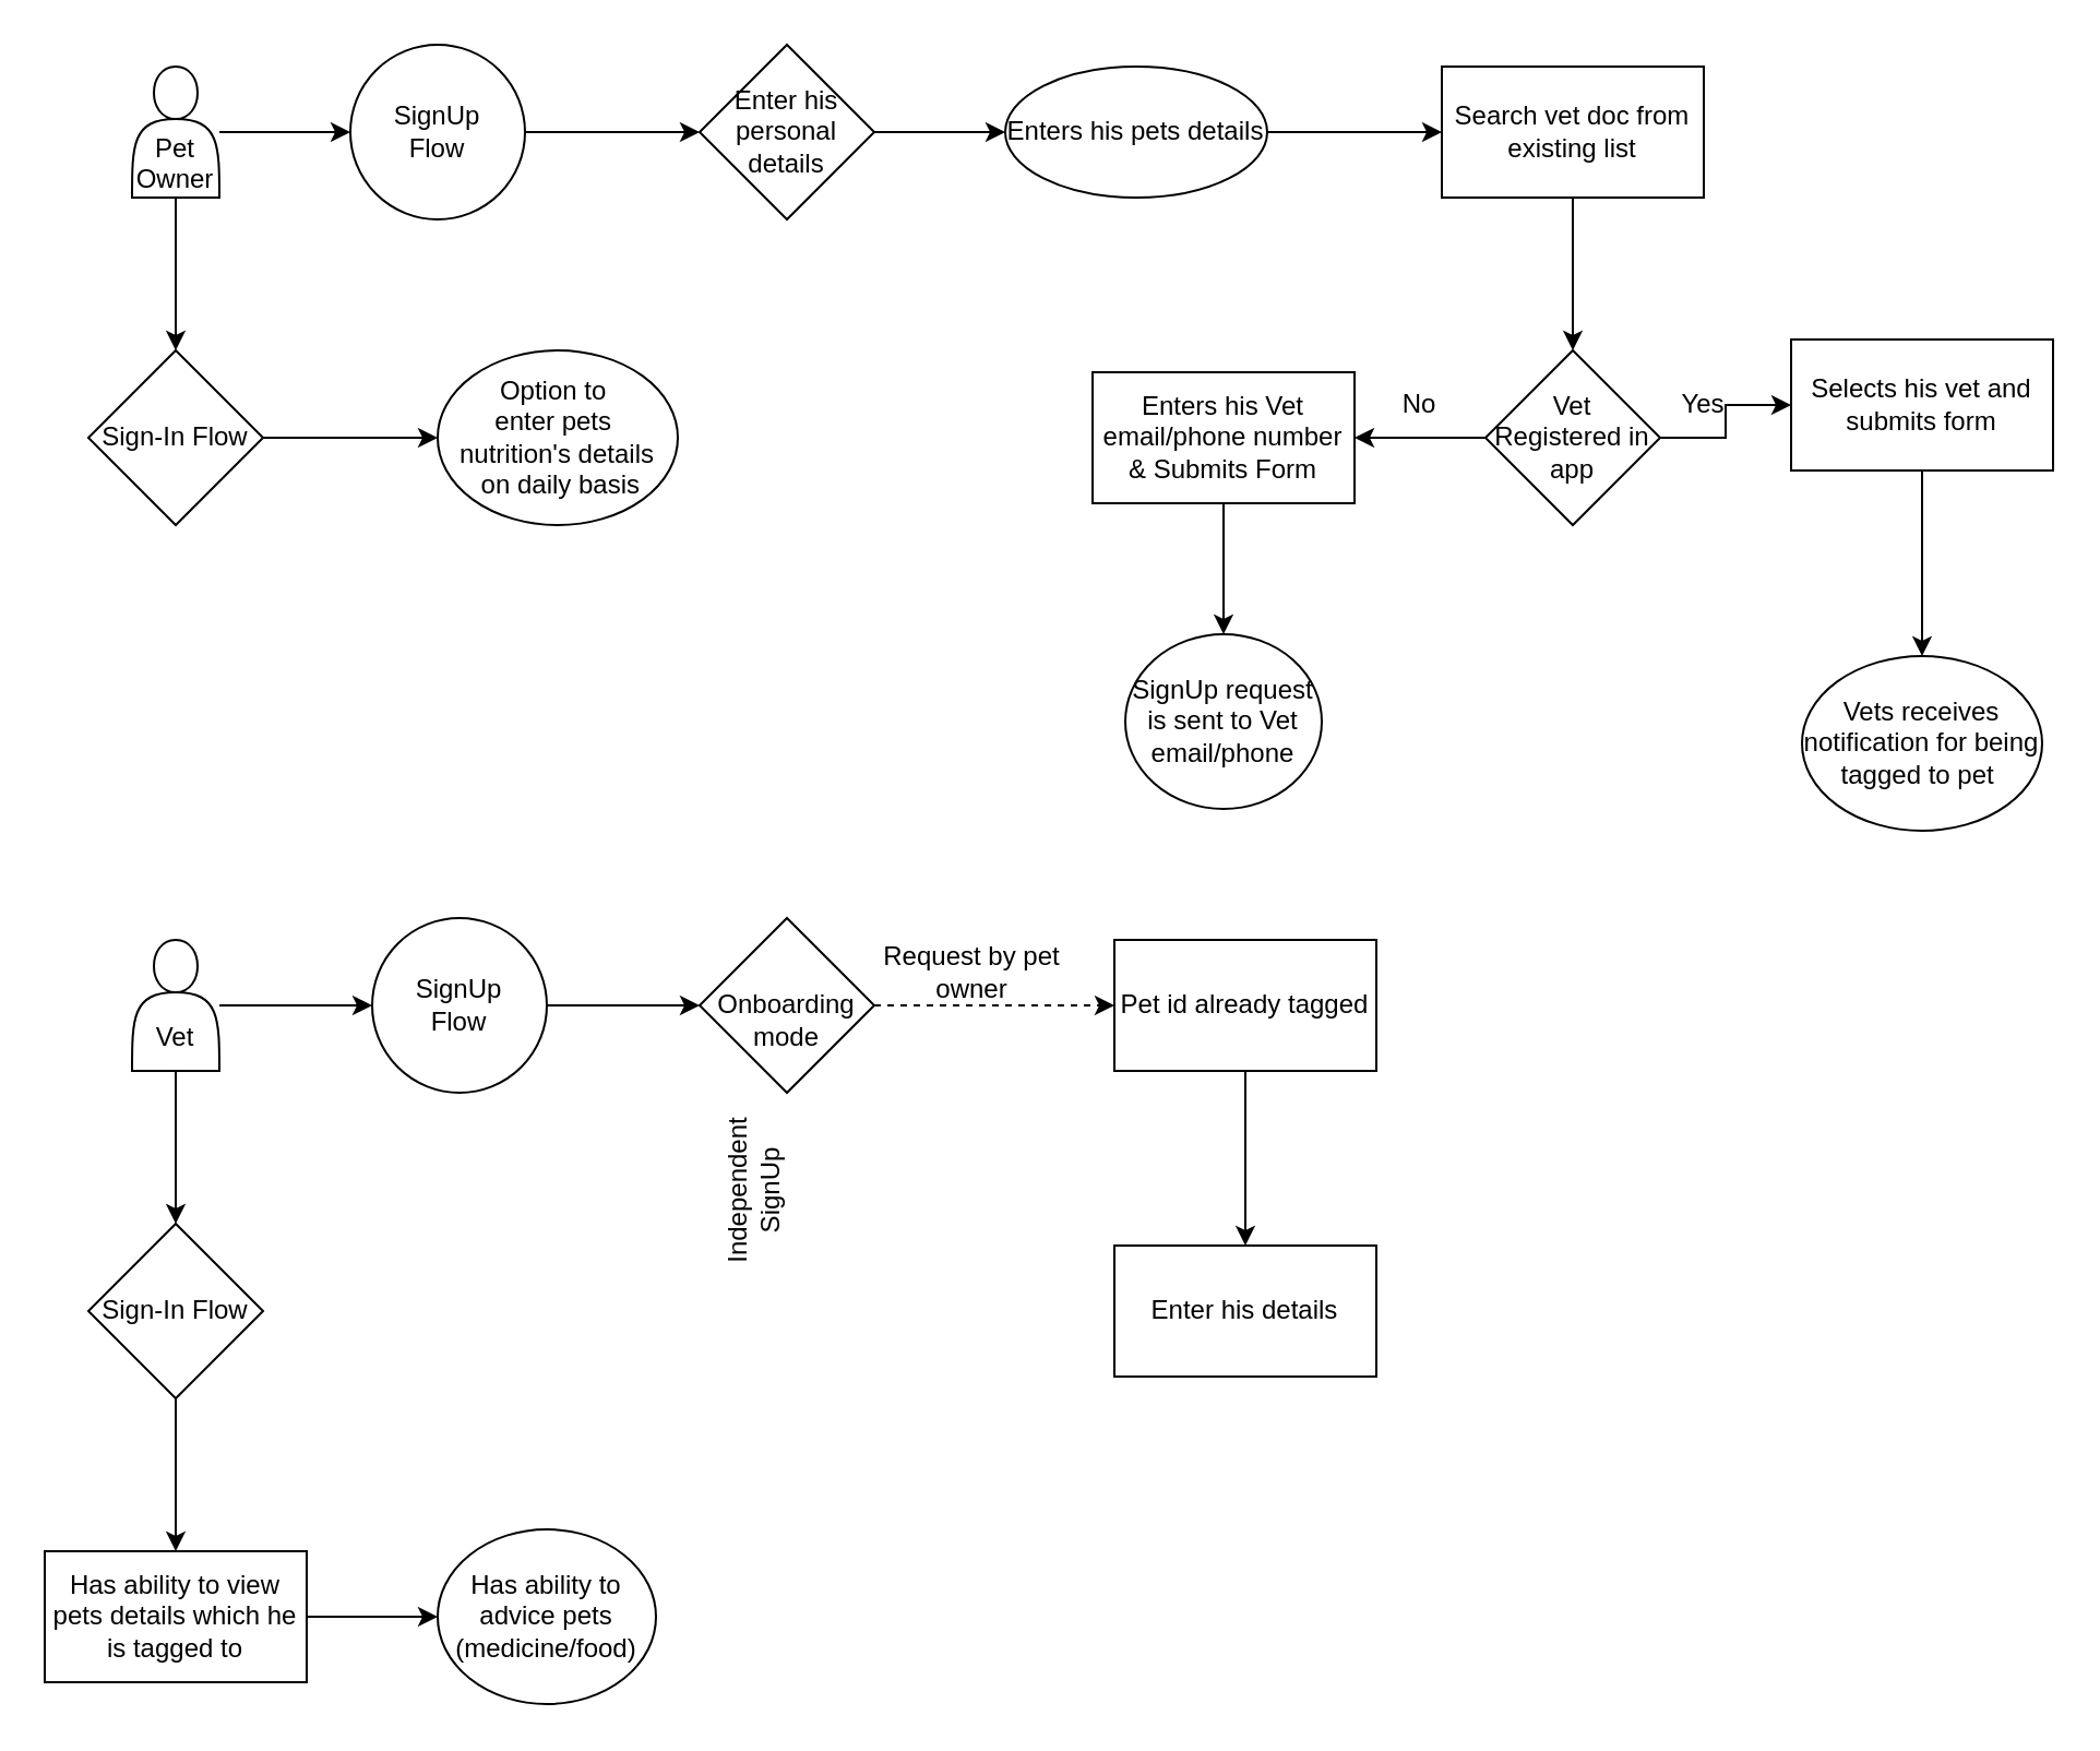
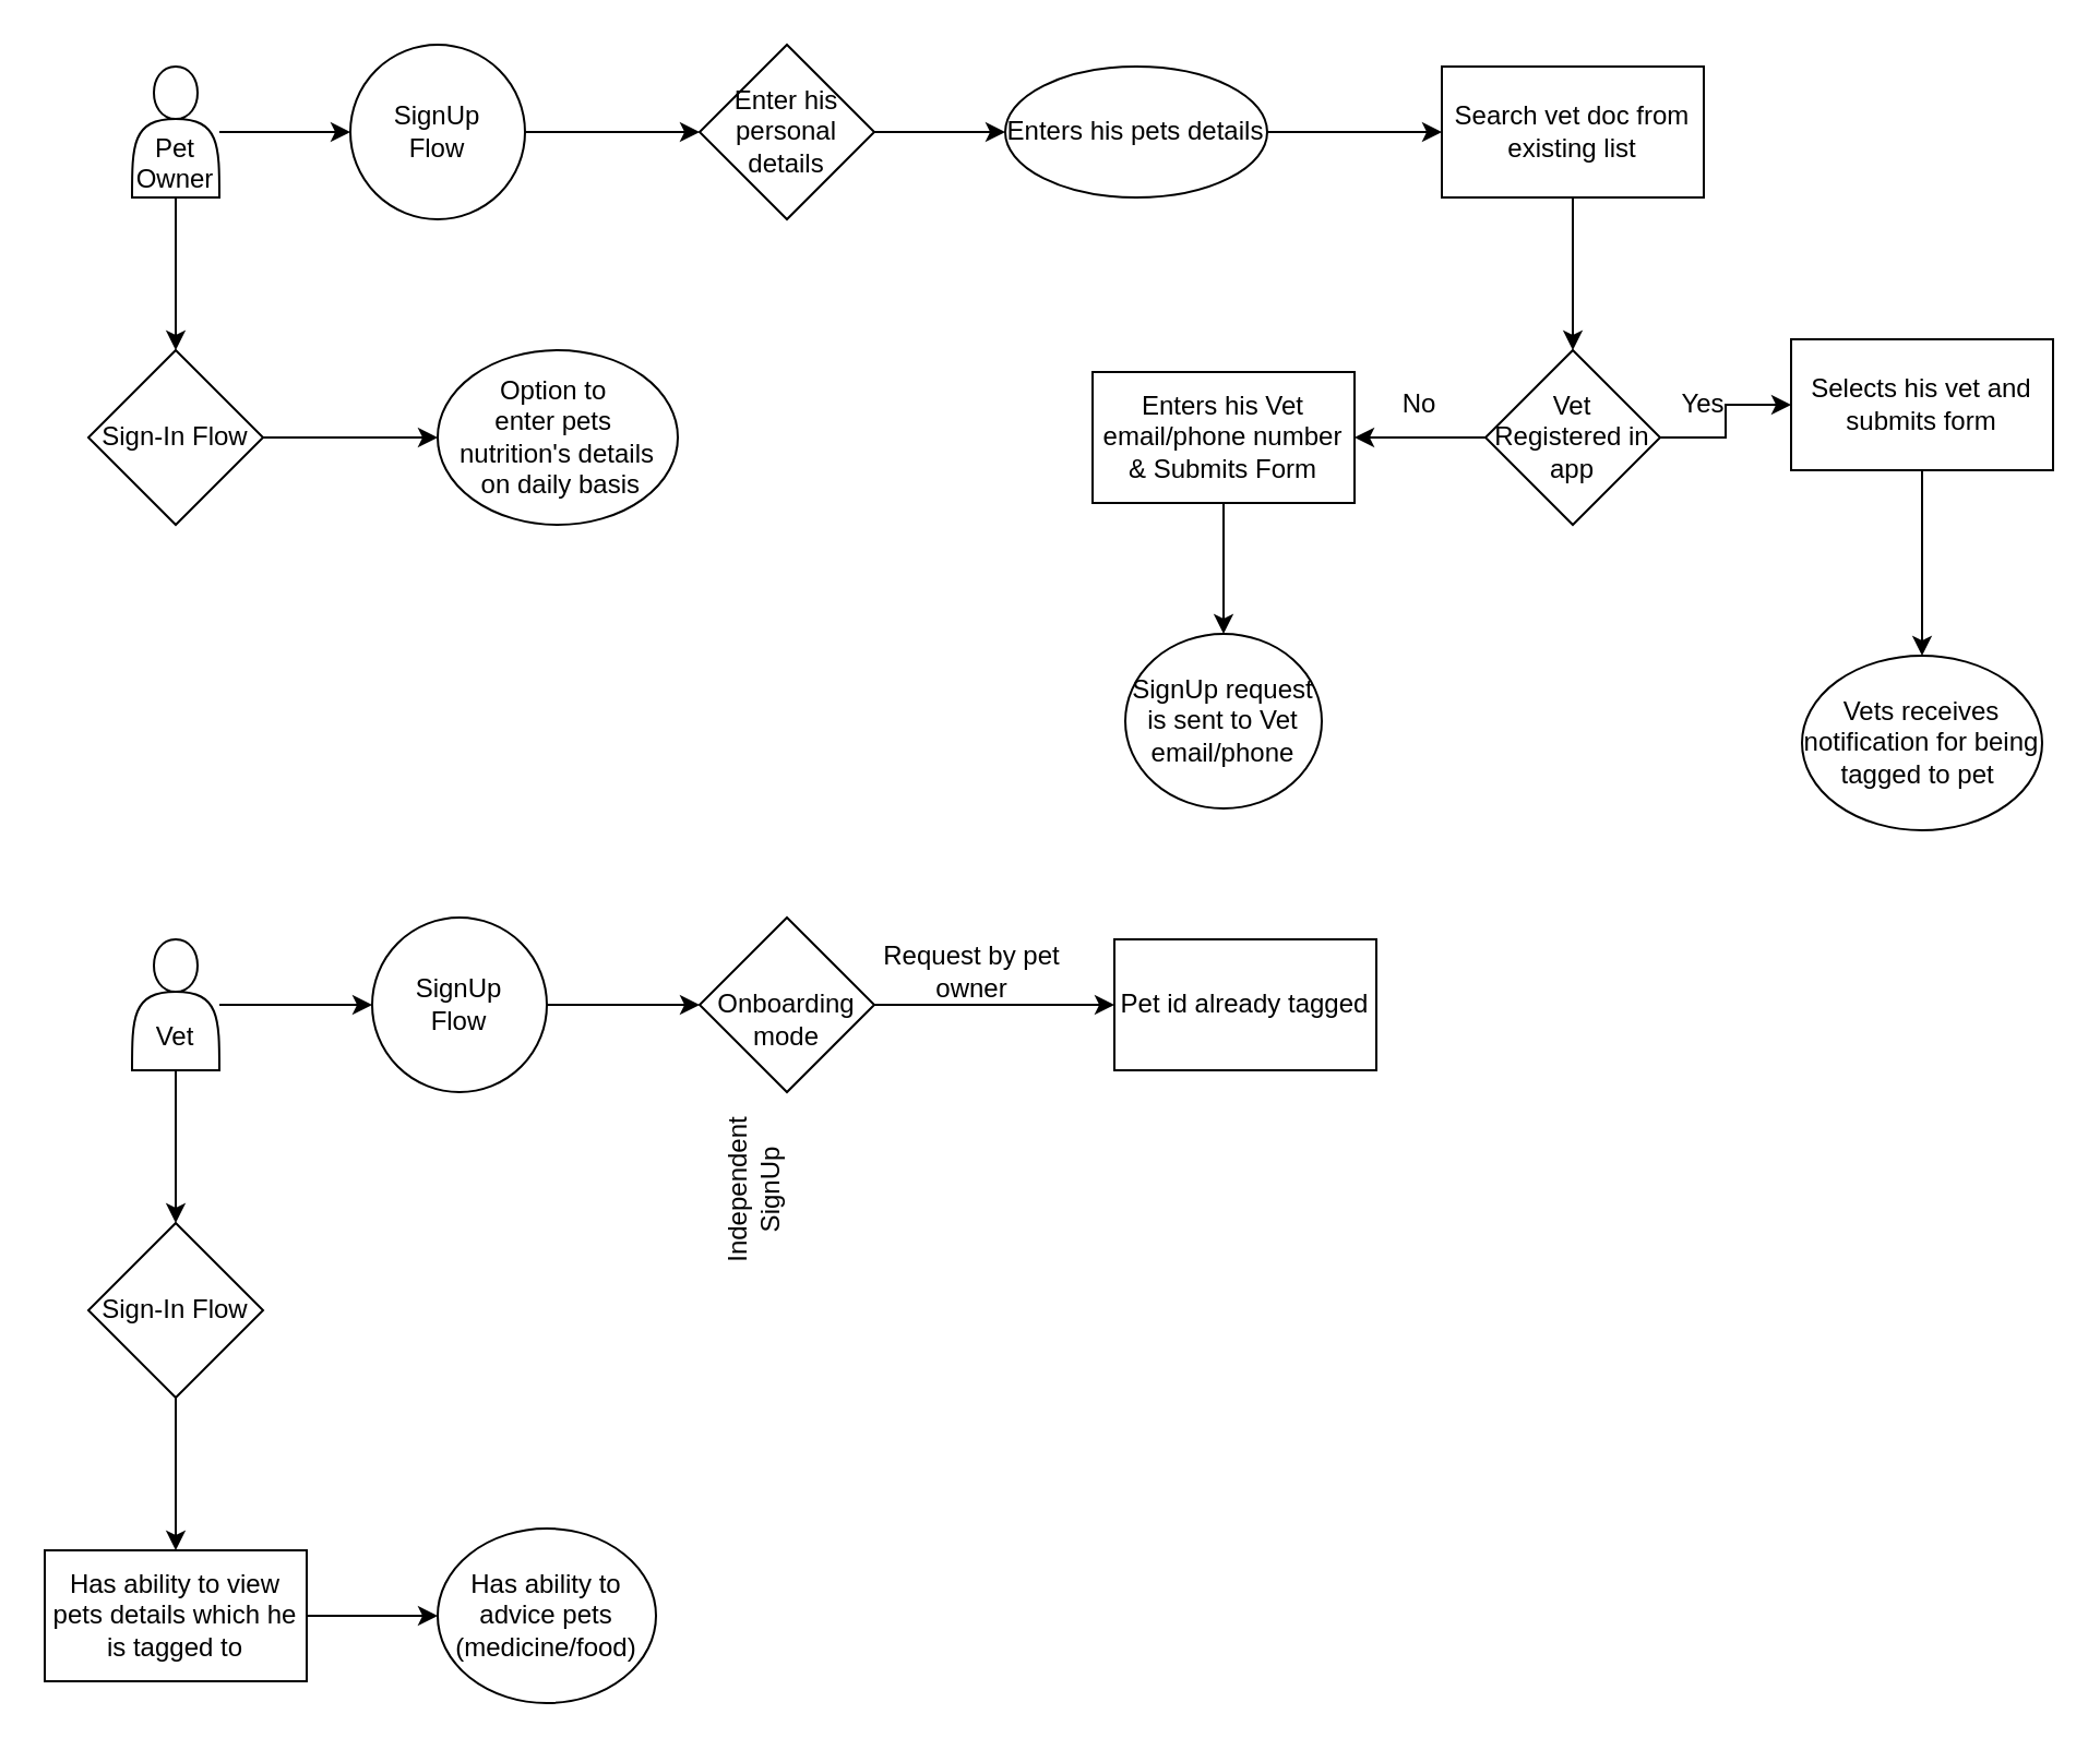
- <mxCell id="31" value="" style="edgeStyle=orthogonalEdgeStyle;rounded=0;orthogonalLoop=1;jettySize=auto;html=1;dashed=1;" edge="1" parent="1" source="32" target="34"><mxGeometry relative="1" as="geometry" /></mxCell>
+ <mxCell id="31" value="" style="edgeStyle=orthogonalEdgeStyle;rounded=0;orthogonalLoop=1;jettySize=auto;html=1;" edge="1" parent="1" source="32" target="34"><mxGeometry relative="1" as="geometry" /></mxCell>
- <mxCell id="33" value="" style="edgeStyle=orthogonalEdgeStyle;rounded=0;orthogonalLoop=1;jettySize=auto;html=1;" edge="1" parent="1" source="34" target="36"><mxGeometry relative="1" as="geometry" /></mxCell>
- <mxCell id="36" value="Enter his details" style="whiteSpace=wrap;html=1;" vertex="1" parent="1"><mxGeometry x="510" y="570" width="120" height="60" as="geometry" /></mxCell>
